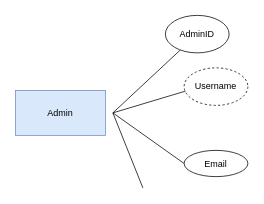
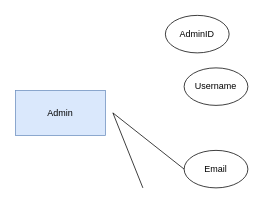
- <mxCell id="5" value="Username" style="ellipse;whiteSpace=wrap;html=1;dashed=1;" vertex="1" parent="1"><mxGeometry x="245" y="90" width="85" height="50" as="geometry" /></mxCell>
+ <mxCell id="5" value="Username" style="ellipse;whiteSpace=wrap;html=1;" vertex="1" parent="1"><mxGeometry x="245" y="90" width="85" height="50" as="geometry" /></mxCell>
- <mxCell id="3" value="" style="endArrow=none;html=1;rounded=0;exitX=0.059;exitY=0.6;exitDx=0;exitDy=0;exitPerimeter=0;" edge="1" parent="1" source="5" target="4"><mxGeometry width="50" height="50" relative="1" as="geometry"><mxPoint x="240" y="180" as="sourcePoint" /><mxPoint x="260" y="130" as="targetPoint" /><Array as="points"><mxPoint x="150" y="150" /></Array></mxGeometry></mxCell>
- <mxCell id="7" value="Email" style="ellipse;whiteSpace=wrap;html=1;" vertex="1" parent="1"><mxGeometry x="245" y="200" width="85" height="35" as="geometry" /></mxCell>
+ <mxCell id="7" value="Email" style="ellipse;whiteSpace=wrap;html=1;" vertex="1" parent="1"><mxGeometry x="245" y="200" width="85" height="50" as="geometry" /></mxCell>
